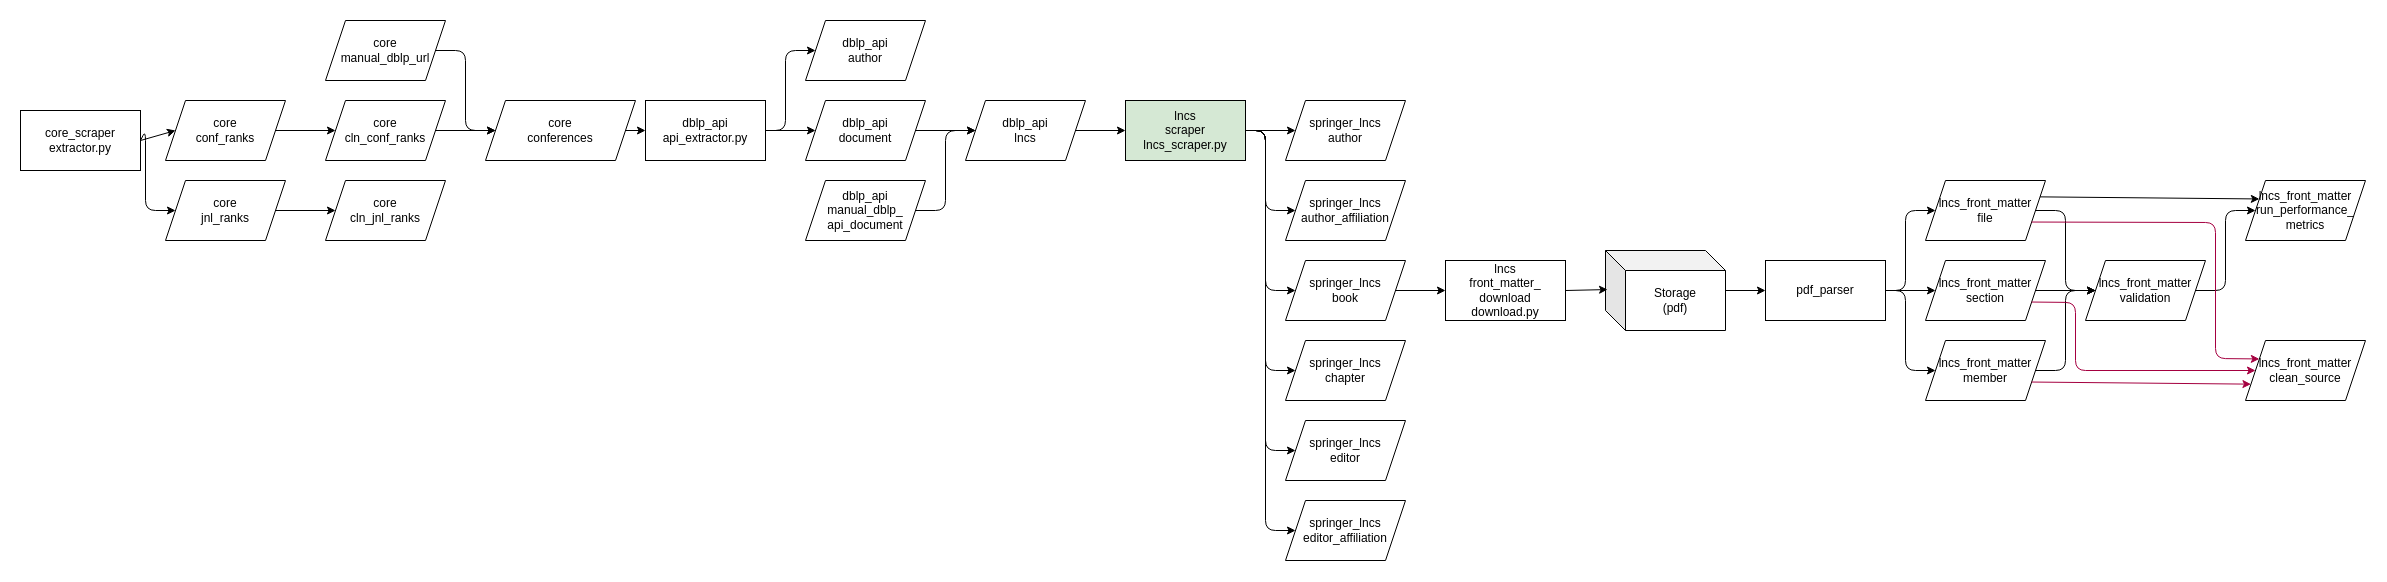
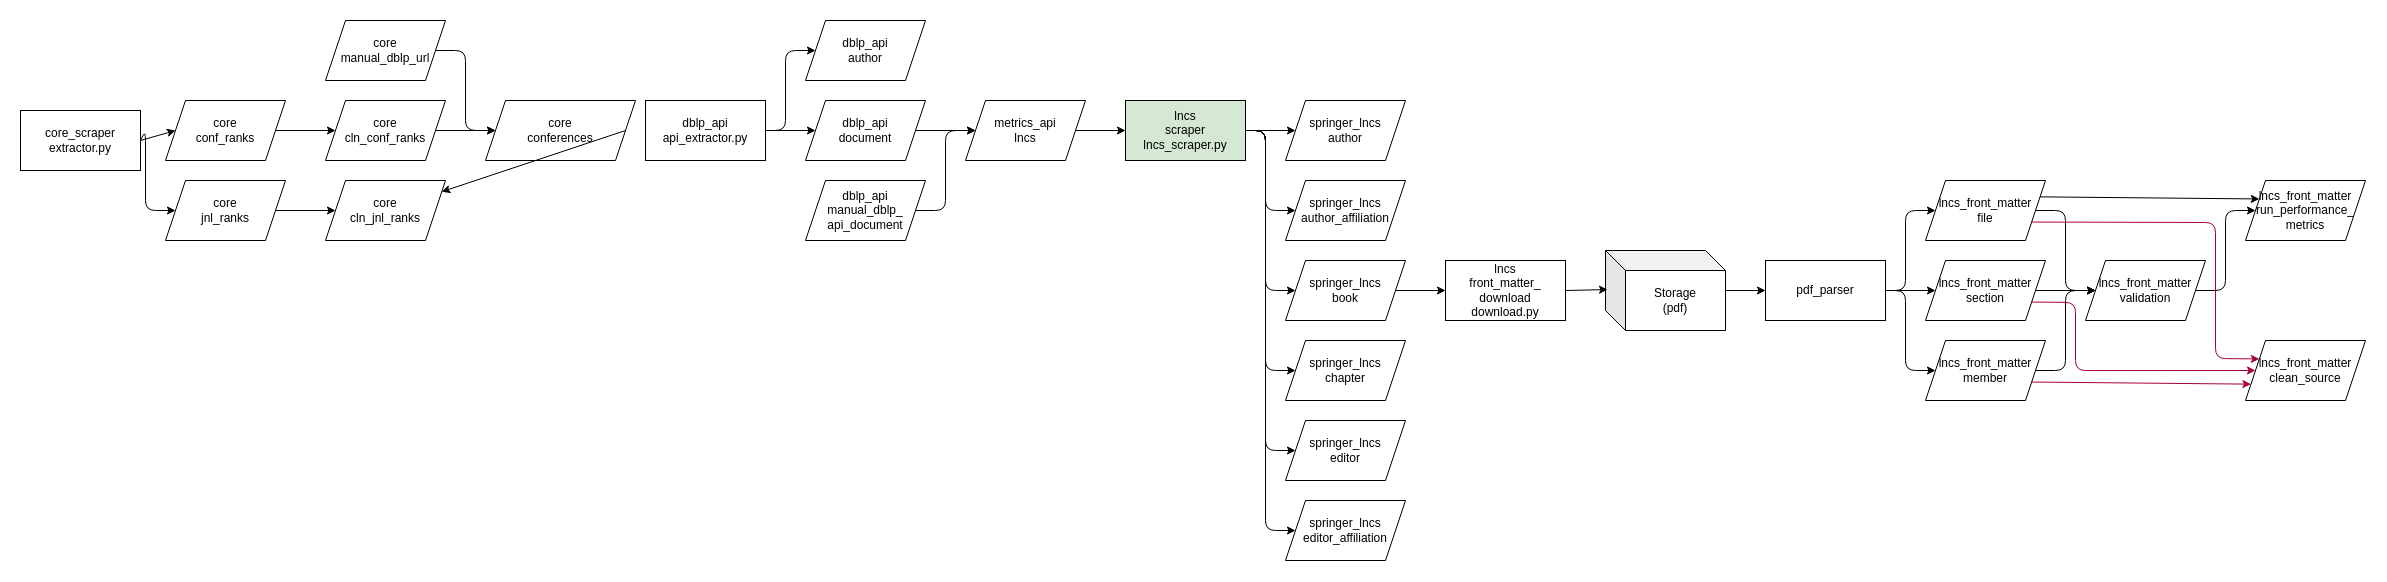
- <mxCell id="19" value="" style="endArrow=classic;html=1;entryX=0;entryY=0.5;entryDx=0;entryDy=0;exitX=1;exitY=0.5;exitDx=0;exitDy=0;" edge="1" parent="1" source="18" target="17"><mxGeometry width="50" height="50" relative="1" as="geometry"><mxPoint x="355" y="200" as="sourcePoint" /><mxPoint x="405" y="150" as="targetPoint" /></mxGeometry></mxCell>
+ <mxCell id="19" value="" style="endArrow=classic;html=1;exitX=1;exitY=0.5;exitDx=0;exitDy=0;" edge="1" parent="1" source="18" target="23"><mxGeometry width="50" height="50" relative="1" as="geometry"><mxPoint x="355" y="200" as="sourcePoint" /><mxPoint x="405" y="150" as="targetPoint" /></mxGeometry></mxCell>
- <mxCell id="2" value="dblp_api&lt;br&gt;lncs" style="shape=parallelogram;perimeter=parallelogramPerimeter;whiteSpace=wrap;html=1;fixedSize=1;" vertex="1" parent="1"><mxGeometry x="965" y="100" width="120" height="60" as="geometry" /></mxCell>
+ <mxCell id="2" value="metrics_api&lt;br&gt;lncs" style="shape=parallelogram;perimeter=parallelogramPerimeter;whiteSpace=wrap;html=1;fixedSize=1;" vertex="1" parent="1"><mxGeometry x="965" y="100" width="120" height="60" as="geometry" /></mxCell>
